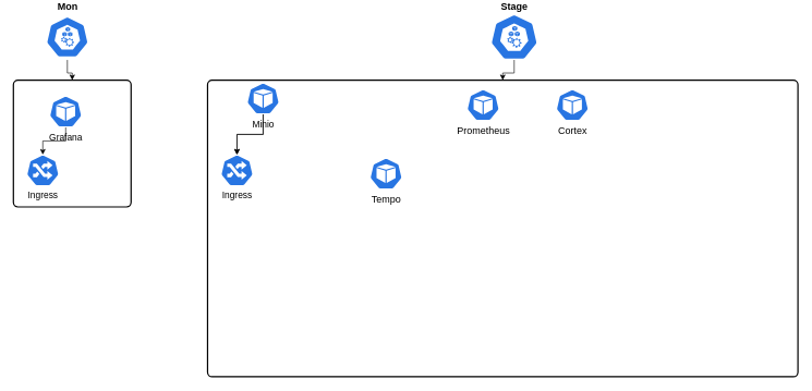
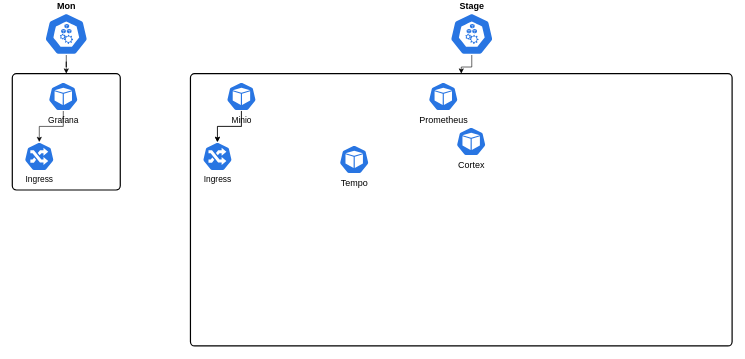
- <mxCell id="3" value="Mon" style="sketch=0;html=1;dashed=0;whitespace=wrap;fillColor=#2875E2;strokeColor=#ffffff;points=[[0.005,0.63,0],[0.1,0.2,0],[0.9,0.2,0],[0.5,0,0],[0.995,0.63,0],[0.72,0.99,0],[0.5,1,0],[0.28,0.99,0]];verticalLabelPosition=top;align=center;verticalAlign=bottom;shape=mxgraph.kubernetes.icon;prIcon=node;fontSize=15;fontStyle=1;labelPosition=center;" parent="1" vertex="1"><mxGeometry x="70" y="20" width="65" height="70" as="geometry" /></mxCell>
+ <mxCell id="3" value="Mon" style="sketch=0;html=1;dashed=0;whitespace=wrap;fillColor=#2875E2;strokeColor=#ffffff;points=[[0.005,0.63,0],[0.1,0.2,0],[0.9,0.2,0],[0.5,0,0],[0.995,0.63,0],[0.72,0.99,0],[0.5,1,0],[0.28,0.99,0]];verticalLabelPosition=top;align=center;verticalAlign=bottom;shape=mxgraph.kubernetes.icon;prIcon=node;fontSize=15;fontStyle=1;labelPosition=center;" parent="1" vertex="1"><mxGeometry x="70" y="20" width="80" height="70" as="geometry" /></mxCell>
- <mxCell id="17" value="Minio" style="sketch=0;html=1;dashed=0;whitespace=wrap;fillColor=#2875E2;strokeColor=#ffffff;points=[[0.005,0.63,0],[0.1,0.2,0],[0.9,0.2,0],[0.5,0,0],[0.995,0.63,0],[0.72,0.99,0],[0.5,1,0],[0.28,0.99,0]];verticalLabelPosition=bottom;align=center;verticalAlign=top;shape=mxgraph.kubernetes.icon;prIcon=pod;fontSize=14;" vertex="1" parent="1"><mxGeometry x="377" y="125" width="50" height="48" as="geometry" /></mxCell>
+ <mxCell id="17" value="Minio" style="sketch=0;html=1;dashed=0;whitespace=wrap;fillColor=#2875E2;strokeColor=#ffffff;points=[[0.005,0.63,0],[0.1,0.2,0],[0.9,0.2,0],[0.5,0,0],[0.995,0.63,0],[0.72,0.99,0],[0.5,1,0],[0.28,0.99,0]];verticalLabelPosition=bottom;align=center;verticalAlign=top;shape=mxgraph.kubernetes.icon;prIcon=pod;fontSize=14;" vertex="1" parent="1"><mxGeometry x="377" y="135" width="50" height="48" as="geometry" /></mxCell>
- <mxCell id="21" value="Cortex" style="sketch=0;html=1;dashed=0;whitespace=wrap;fillColor=#2875E2;strokeColor=#ffffff;points=[[0.005,0.63,0],[0.1,0.2,0],[0.9,0.2,0],[0.5,0,0],[0.995,0.63,0],[0.72,0.99,0],[0.5,1,0],[0.28,0.99,0]];verticalLabelPosition=bottom;align=center;verticalAlign=top;shape=mxgraph.kubernetes.icon;prIcon=pod;fontSize=15;" vertex="1" parent="1"><mxGeometry x="850" y="135" width="50" height="48" as="geometry" /></mxCell>
+ <mxCell id="21" value="Cortex" style="sketch=0;html=1;dashed=0;whitespace=wrap;fillColor=#2875E2;strokeColor=#ffffff;points=[[0.005,0.63,0],[0.1,0.2,0],[0.9,0.2,0],[0.5,0,0],[0.995,0.63,0],[0.72,0.99,0],[0.5,1,0],[0.28,0.99,0]];verticalLabelPosition=bottom;align=center;verticalAlign=top;shape=mxgraph.kubernetes.icon;prIcon=pod;fontSize=15;" vertex="1" parent="1"><mxGeometry x="760" y="210" width="50" height="48" as="geometry" /></mxCell>
- <mxCell id="8" value="Grafana" style="sketch=0;html=1;dashed=0;whitespace=wrap;fillColor=#2875E2;strokeColor=#ffffff;points=[[0.005,0.63,0],[0.1,0.2,0],[0.9,0.2,0],[0.5,0,0],[0.995,0.63,0],[0.72,0.99,0],[0.5,1,0],[0.28,0.99,0]];verticalLabelPosition=bottom;align=center;verticalAlign=top;shape=mxgraph.kubernetes.icon;prIcon=pod;fontSize=14;" vertex="1" parent="1"><mxGeometry x="75" y="145" width="50" height="48" as="geometry" /></mxCell>
+ <mxCell id="8" value="Grafana" style="sketch=0;html=1;dashed=0;whitespace=wrap;fillColor=#2875E2;strokeColor=#ffffff;points=[[0.005,0.63,0],[0.1,0.2,0],[0.9,0.2,0],[0.5,0,0],[0.995,0.63,0],[0.72,0.99,0],[0.5,1,0],[0.28,0.99,0]];verticalLabelPosition=bottom;align=center;verticalAlign=top;shape=mxgraph.kubernetes.icon;prIcon=pod;fontSize=14;" vertex="1" parent="1"><mxGeometry x="80" y="135" width="50" height="48" as="geometry" /></mxCell>
